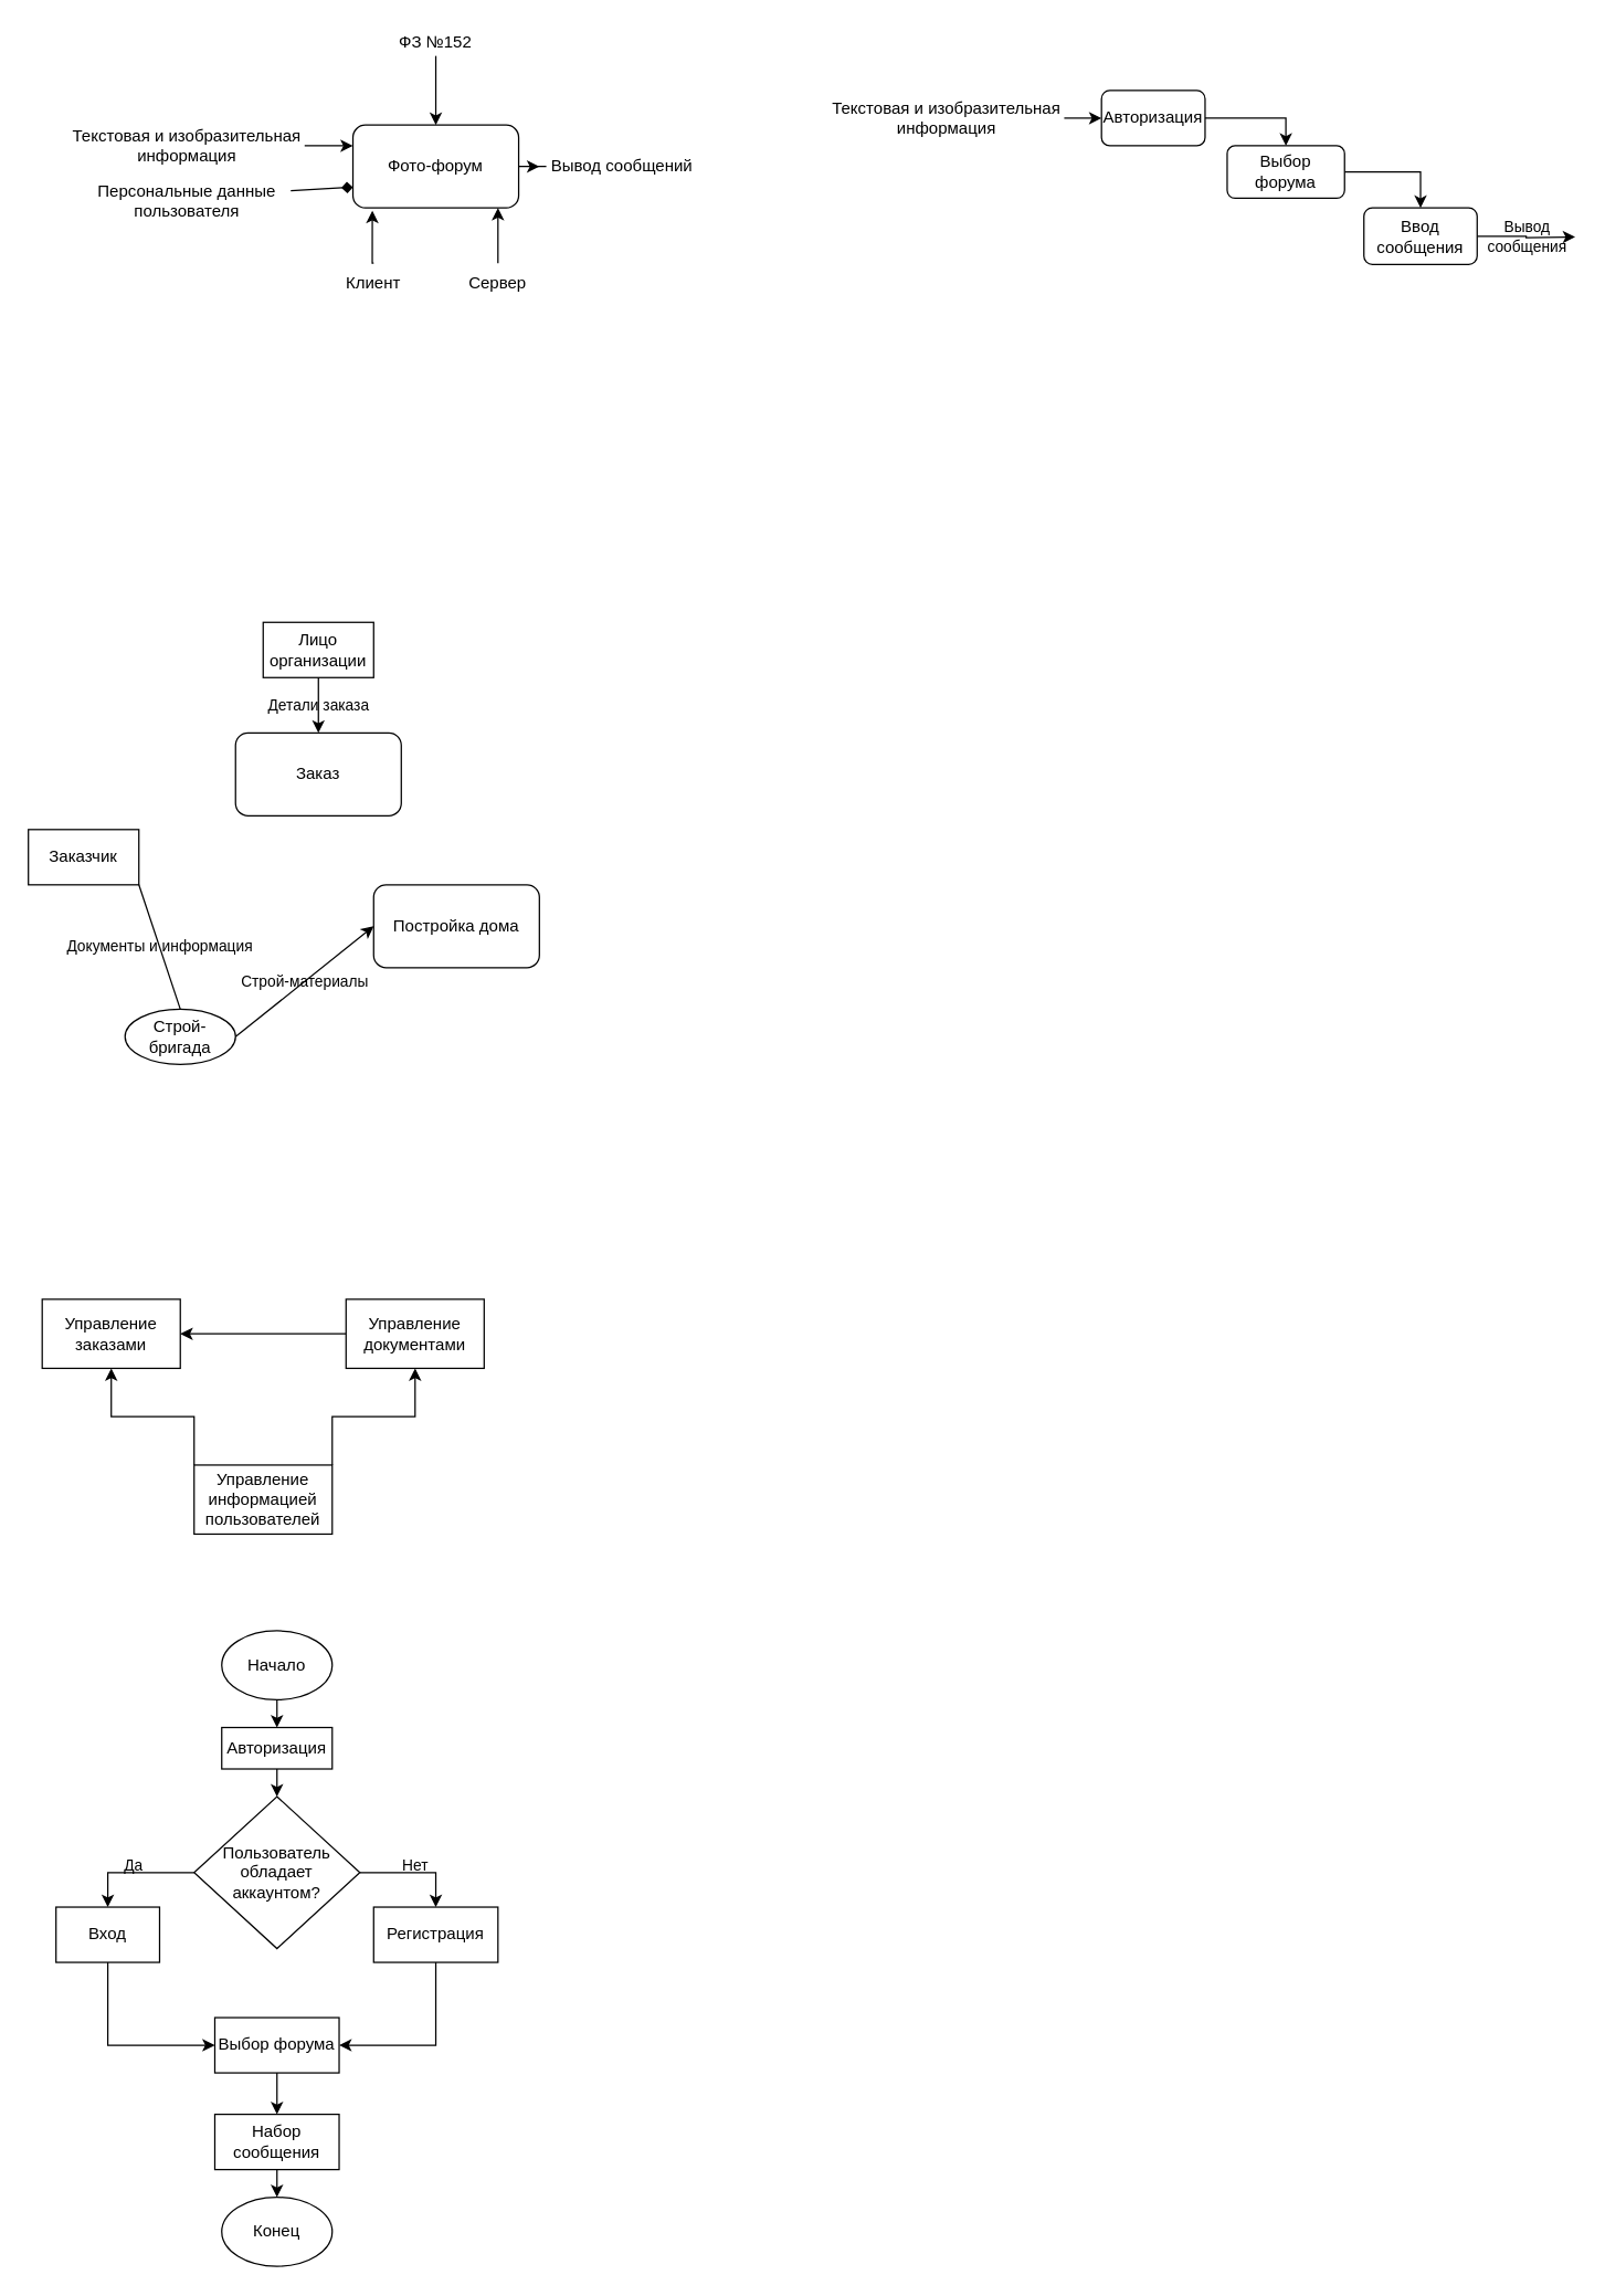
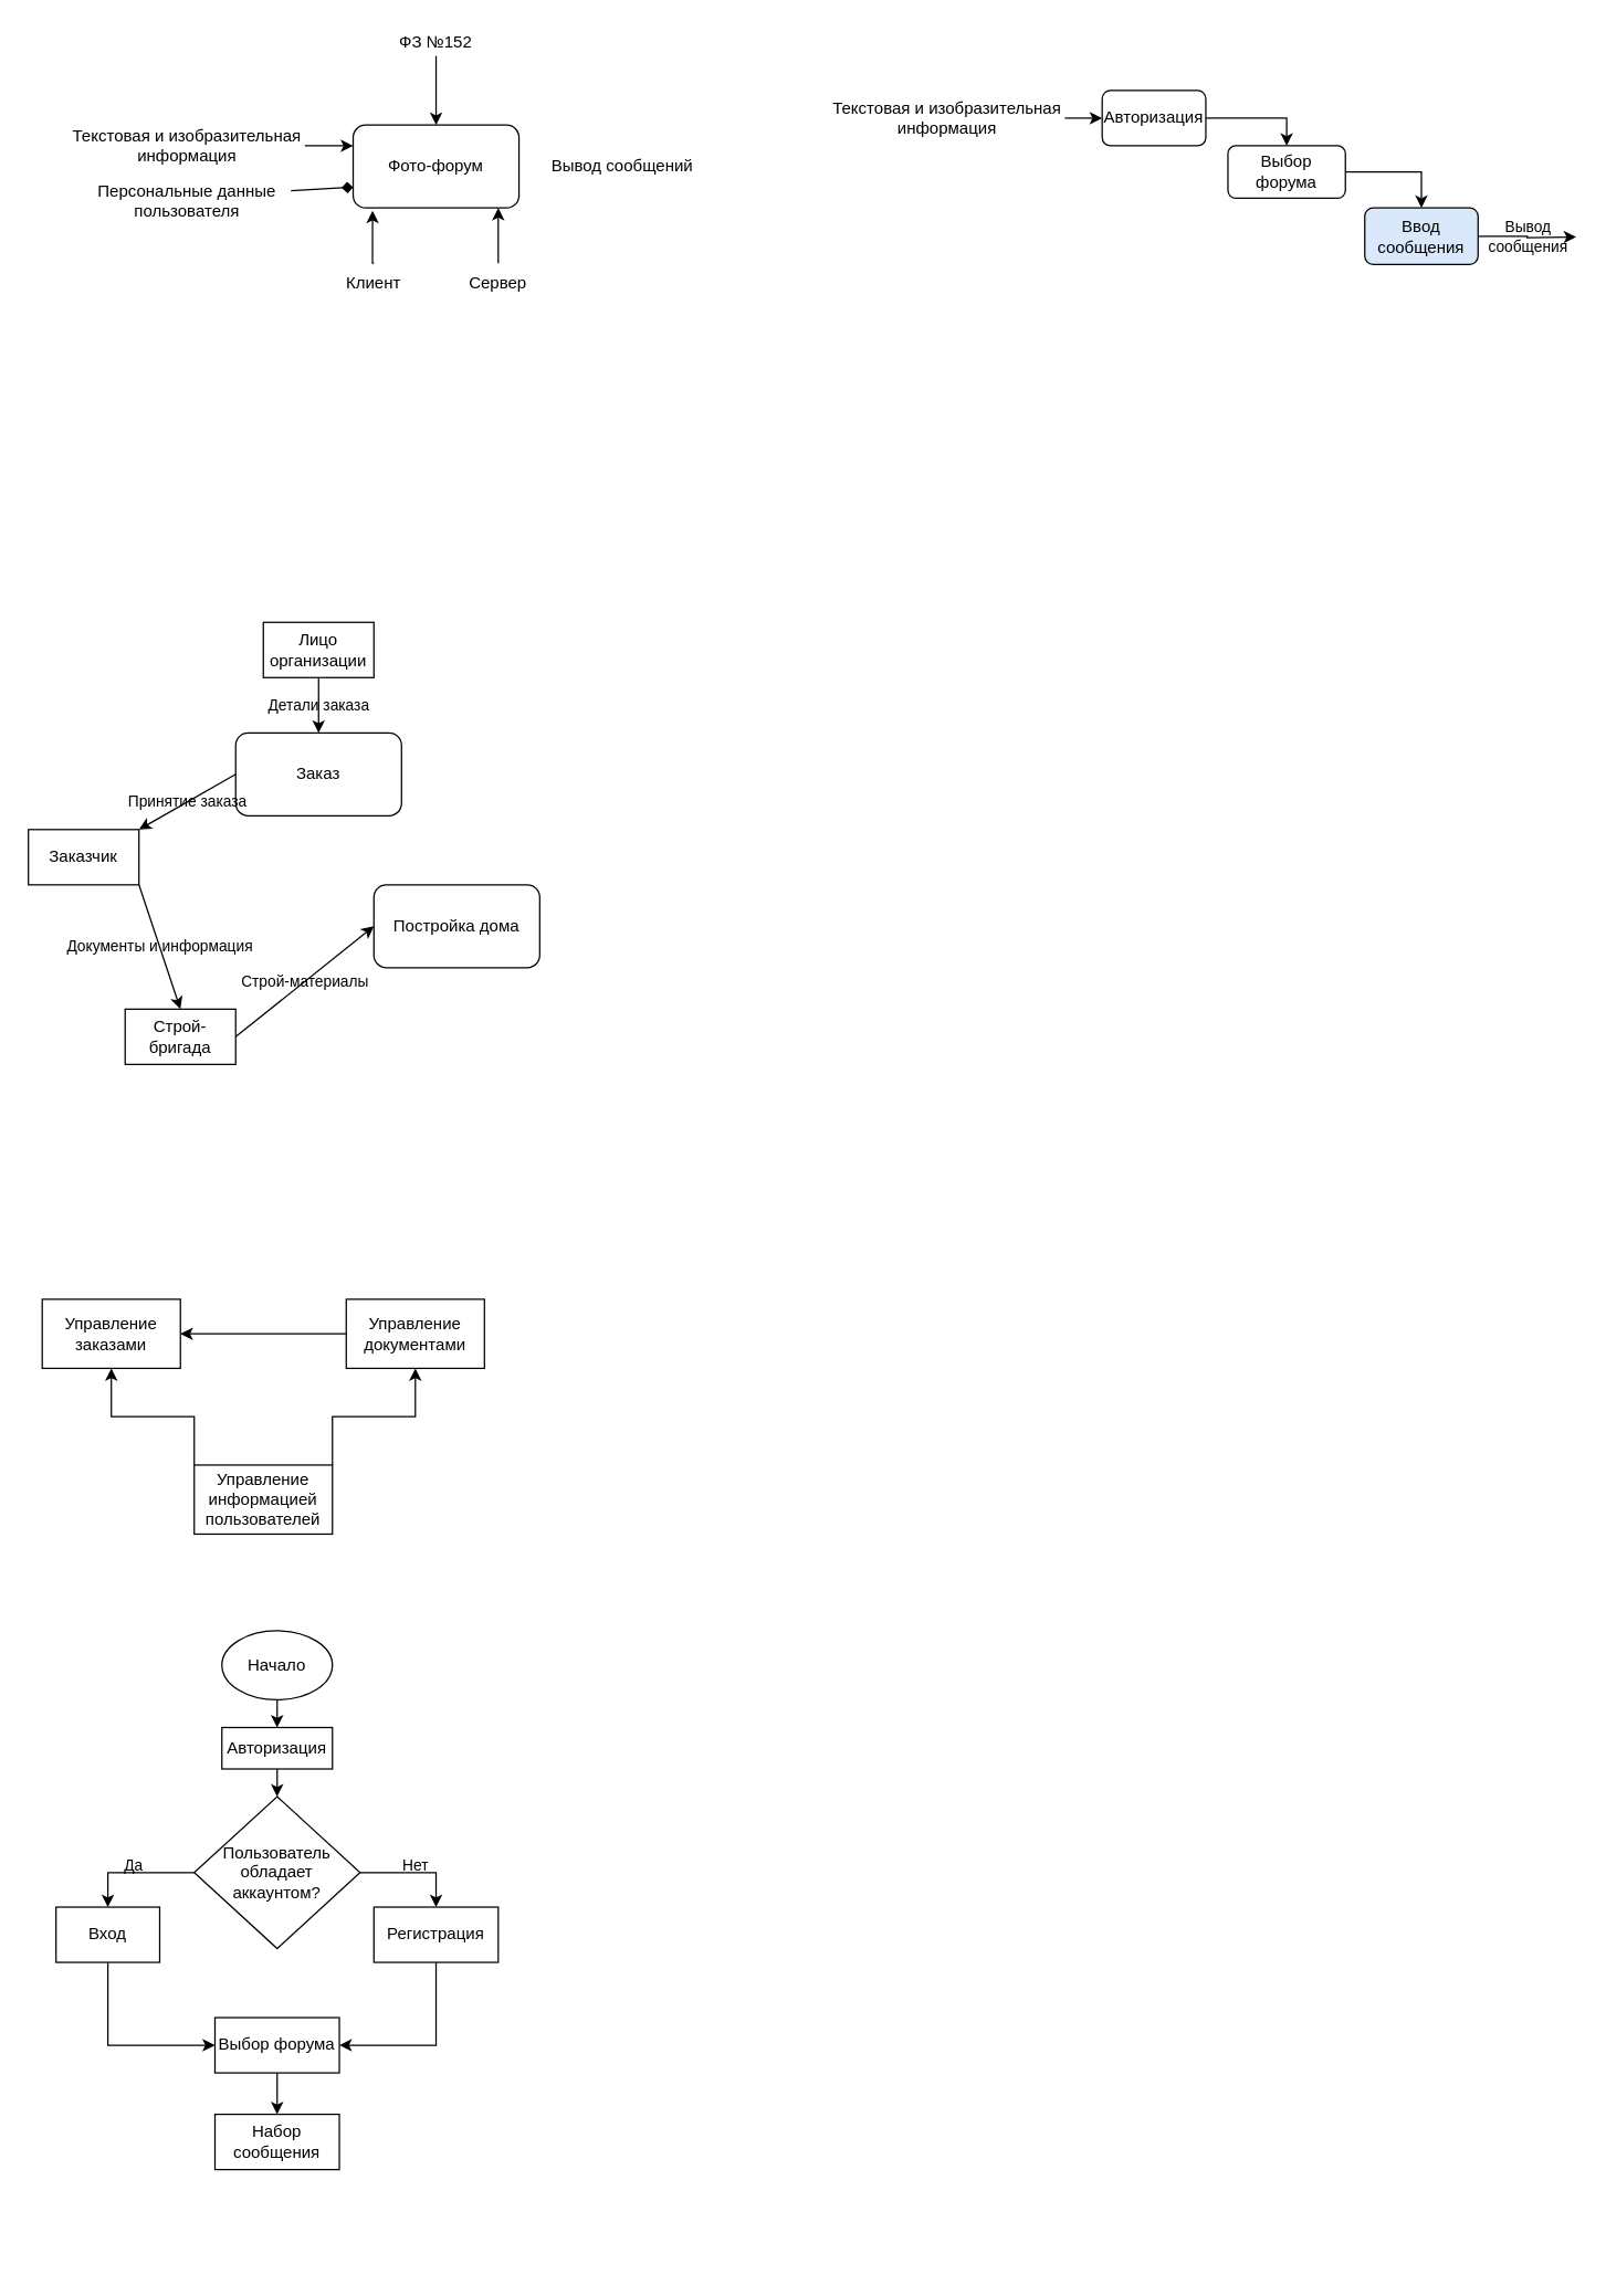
- <mxCell id="33" style="edgeStyle=orthogonalEdgeStyle;rounded=0;orthogonalLoop=1;jettySize=auto;html=1;exitX=1;exitY=0.5;exitDx=0;exitDy=0;labelBackgroundColor=none;" edge="1" parent="1" source="34" target="37"><mxGeometry relative="1" as="geometry" /></mxCell>
- <mxCell id="54" value="Ввод сообщения" style="rounded=1;whiteSpace=wrap;html=1;" vertex="1" parent="1"><mxGeometry x="987" y="150" width="82" height="41" as="geometry" /></mxCell>
+ <mxCell id="54" value="Ввод сообщения" style="rounded=1;whiteSpace=wrap;html=1;fillColor=#dae8fc;" vertex="1" parent="1"><mxGeometry x="987" y="150" width="82" height="41" as="geometry" /></mxCell>
+ <mxCell id="9" value="Принятие заказа" style="endArrow=classic;html=1;rounded=0;exitX=0;exitY=0.5;exitDx=0;exitDy=0;entryX=1;entryY=0;entryDx=0;entryDy=0;labelBackgroundColor=none;" edge="1" parent="1" source="7" target="3"><mxGeometry width="50" height="50" relative="1" as="geometry"><mxPoint x="240" y="500" as="sourcePoint" /><mxPoint x="240" y="540" as="targetPoint" /></mxGeometry></mxCell>
- <mxCell id="6" value="Документы и информация" style="endArrow=none;html=1;rounded=0;entryX=0.5;entryY=0;entryDx=0;entryDy=0;exitX=1;exitY=1;exitDx=0;exitDy=0;labelBackgroundColor=none;" edge="1" parent="1" source="3" target="5"><mxGeometry width="50" height="50" relative="1" as="geometry"><mxPoint x="90" y="640" as="sourcePoint" /><mxPoint x="140" y="590" as="targetPoint" /></mxGeometry></mxCell>
+ <mxCell id="6" value="Документы и информация" style="endArrow=classic;html=1;rounded=0;entryX=0.5;entryY=0;entryDx=0;entryDy=0;exitX=1;exitY=1;exitDx=0;exitDy=0;labelBackgroundColor=none;" edge="1" parent="1" source="3" target="5"><mxGeometry width="50" height="50" relative="1" as="geometry"><mxPoint x="90" y="640" as="sourcePoint" /><mxPoint x="140" y="590" as="targetPoint" /></mxGeometry></mxCell>
- <mxCell id="5" value="Строй-бригада" style="ellipse;whiteSpace=wrap;html=1;" vertex="1" parent="1"><mxGeometry x="90" y="730" width="80" height="40" as="geometry" /></mxCell>
+ <mxCell id="5" value="Строй-бригада" style="rounded=0;whiteSpace=wrap;html=1;" vertex="1" parent="1"><mxGeometry x="90" y="730" width="80" height="40" as="geometry" /></mxCell>
- <mxCell id="31" style="edgeStyle=orthogonalEdgeStyle;rounded=0;orthogonalLoop=1;jettySize=auto;html=1;exitX=0.5;exitY=1;exitDx=0;exitDy=0;entryX=0.5;entryY=0;entryDx=0;entryDy=0;labelBackgroundColor=none;" edge="1" parent="1" source="32" target="19"><mxGeometry relative="1" as="geometry" /></mxCell>
- <mxCell id="19" value="Конец" style="ellipse;whiteSpace=wrap;html=1;" vertex="1" parent="1"><mxGeometry x="160" y="1590" width="80" height="50" as="geometry" /></mxCell>
